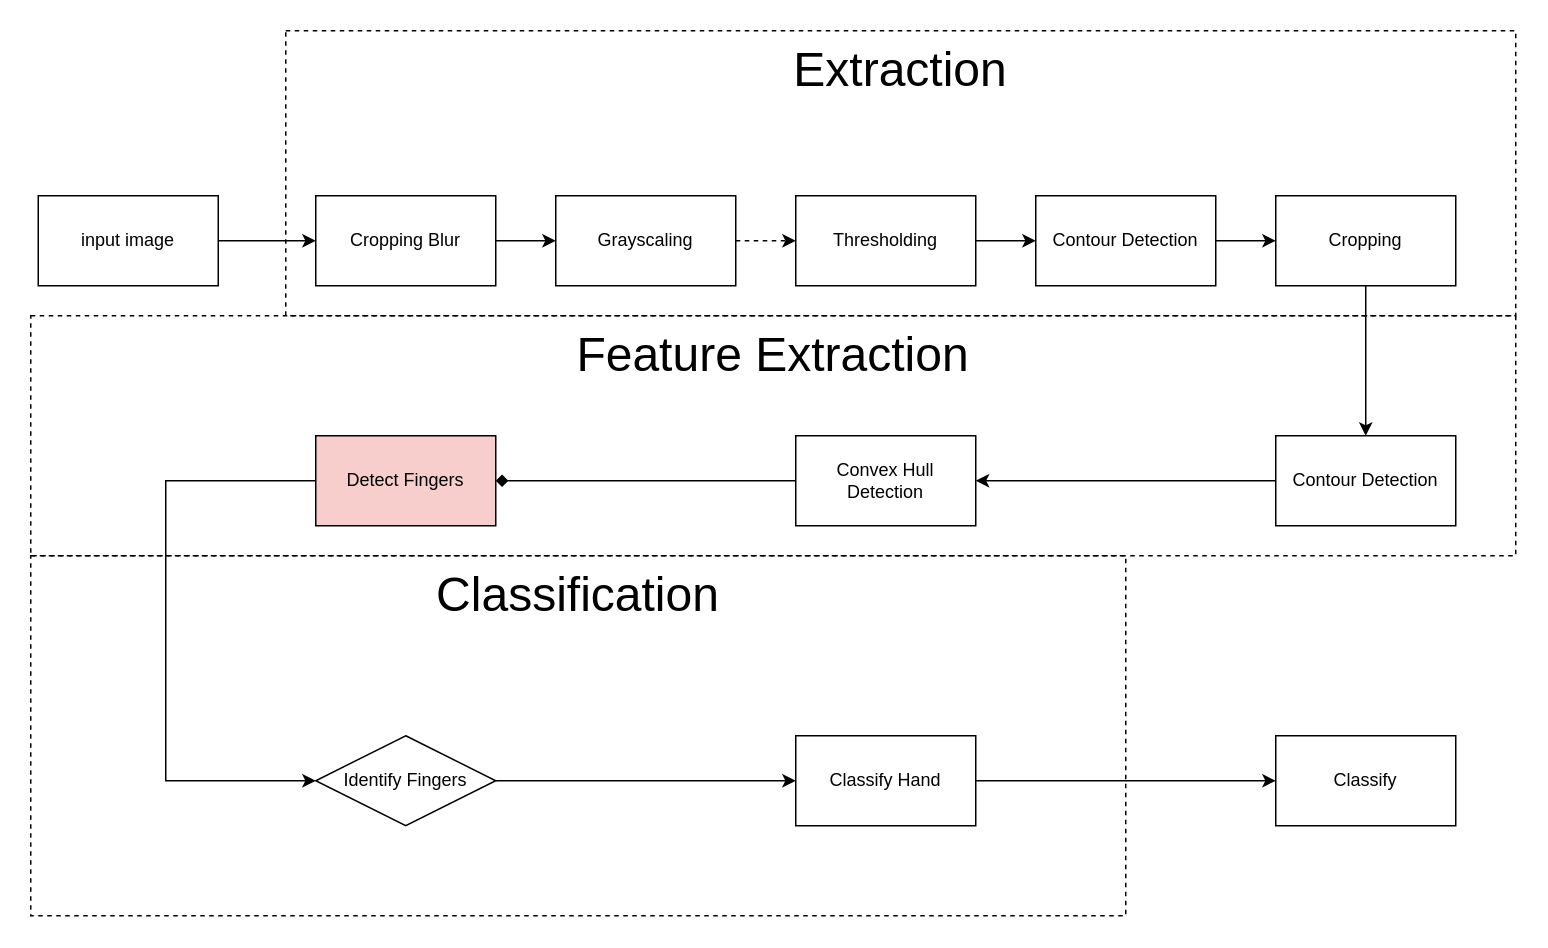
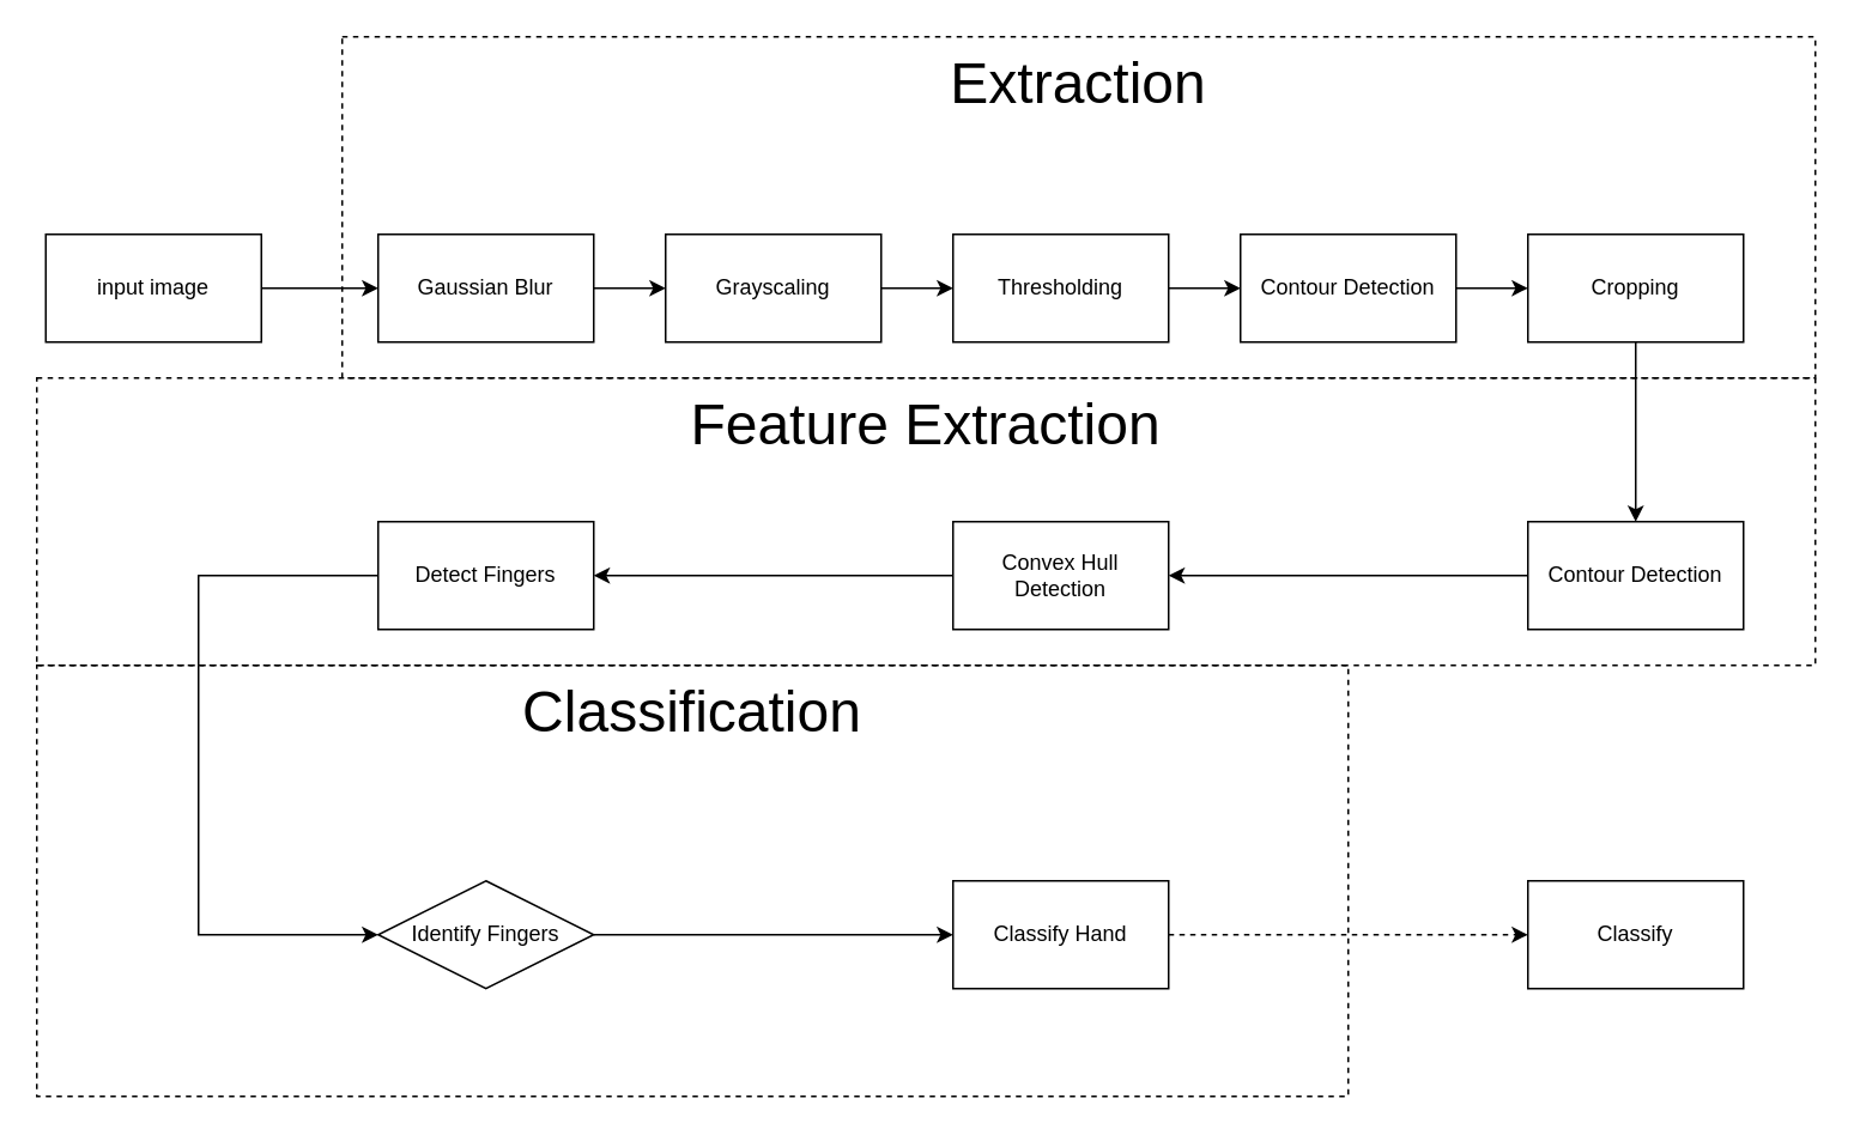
- <mxCell id="6" value="Cropping Blur" style="rounded=0;whiteSpace=wrap;html=1;" vertex="1" parent="1"><mxGeometry x="210" y="130" width="120" height="60" as="geometry" /></mxCell>
+ <mxCell id="6" value="Gaussian Blur" style="rounded=0;whiteSpace=wrap;html=1;" vertex="1" parent="1"><mxGeometry x="210" y="130" width="120" height="60" as="geometry" /></mxCell>
- <mxCell id="7" style="edgeStyle=orthogonalEdgeStyle;rounded=0;orthogonalLoop=1;jettySize=auto;html=1;entryX=0;entryY=0.5;entryDx=0;entryDy=0;fontSize=32;dashed=1;" edge="1" parent="1" source="8" target="10"><mxGeometry relative="1" as="geometry" /></mxCell>
+ <mxCell id="7" style="edgeStyle=orthogonalEdgeStyle;rounded=0;orthogonalLoop=1;jettySize=auto;html=1;entryX=0;entryY=0.5;entryDx=0;entryDy=0;fontSize=32;" edge="1" parent="1" source="8" target="10"><mxGeometry relative="1" as="geometry" /></mxCell>
- <mxCell id="20" value="Detect Fingers" style="rounded=0;whiteSpace=wrap;html=1;fillColor=#f8cecc;" vertex="1" parent="1"><mxGeometry x="210" y="290" width="120" height="60" as="geometry" /></mxCell>
+ <mxCell id="20" value="Detect Fingers" style="rounded=0;whiteSpace=wrap;html=1;" vertex="1" parent="1"><mxGeometry x="210" y="290" width="120" height="60" as="geometry" /></mxCell>
- <mxCell id="17" style="edgeStyle=orthogonalEdgeStyle;rounded=0;orthogonalLoop=1;jettySize=auto;html=1;entryX=1;entryY=0.5;entryDx=0;entryDy=0;fontSize=32;endArrow=diamond;" edge="1" parent="1" source="18" target="20"><mxGeometry relative="1" as="geometry" /></mxCell>
+ <mxCell id="17" style="edgeStyle=orthogonalEdgeStyle;rounded=0;orthogonalLoop=1;jettySize=auto;html=1;entryX=1;entryY=0.5;entryDx=0;entryDy=0;fontSize=32;" edge="1" parent="1" source="18" target="20"><mxGeometry relative="1" as="geometry" /></mxCell>
- <mxCell id="23" style="edgeStyle=orthogonalEdgeStyle;rounded=0;orthogonalLoop=1;jettySize=auto;html=1;fontSize=32;" edge="1" parent="1" source="24" target="4"><mxGeometry relative="1" as="geometry" /></mxCell>
+ <mxCell id="23" style="edgeStyle=orthogonalEdgeStyle;rounded=0;orthogonalLoop=1;jettySize=auto;html=1;fontSize=32;dashed=1;" edge="1" parent="1" source="24" target="4"><mxGeometry relative="1" as="geometry" /></mxCell>
